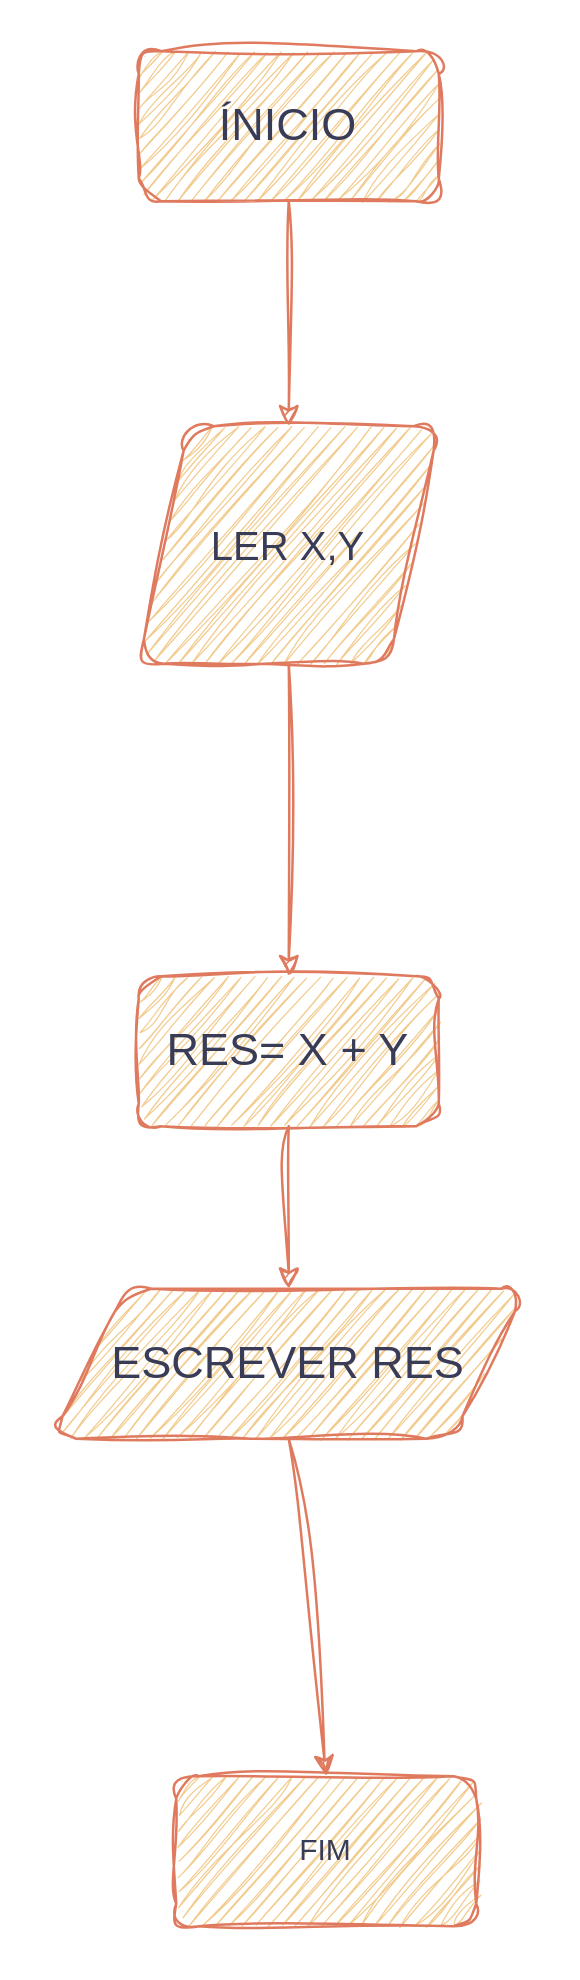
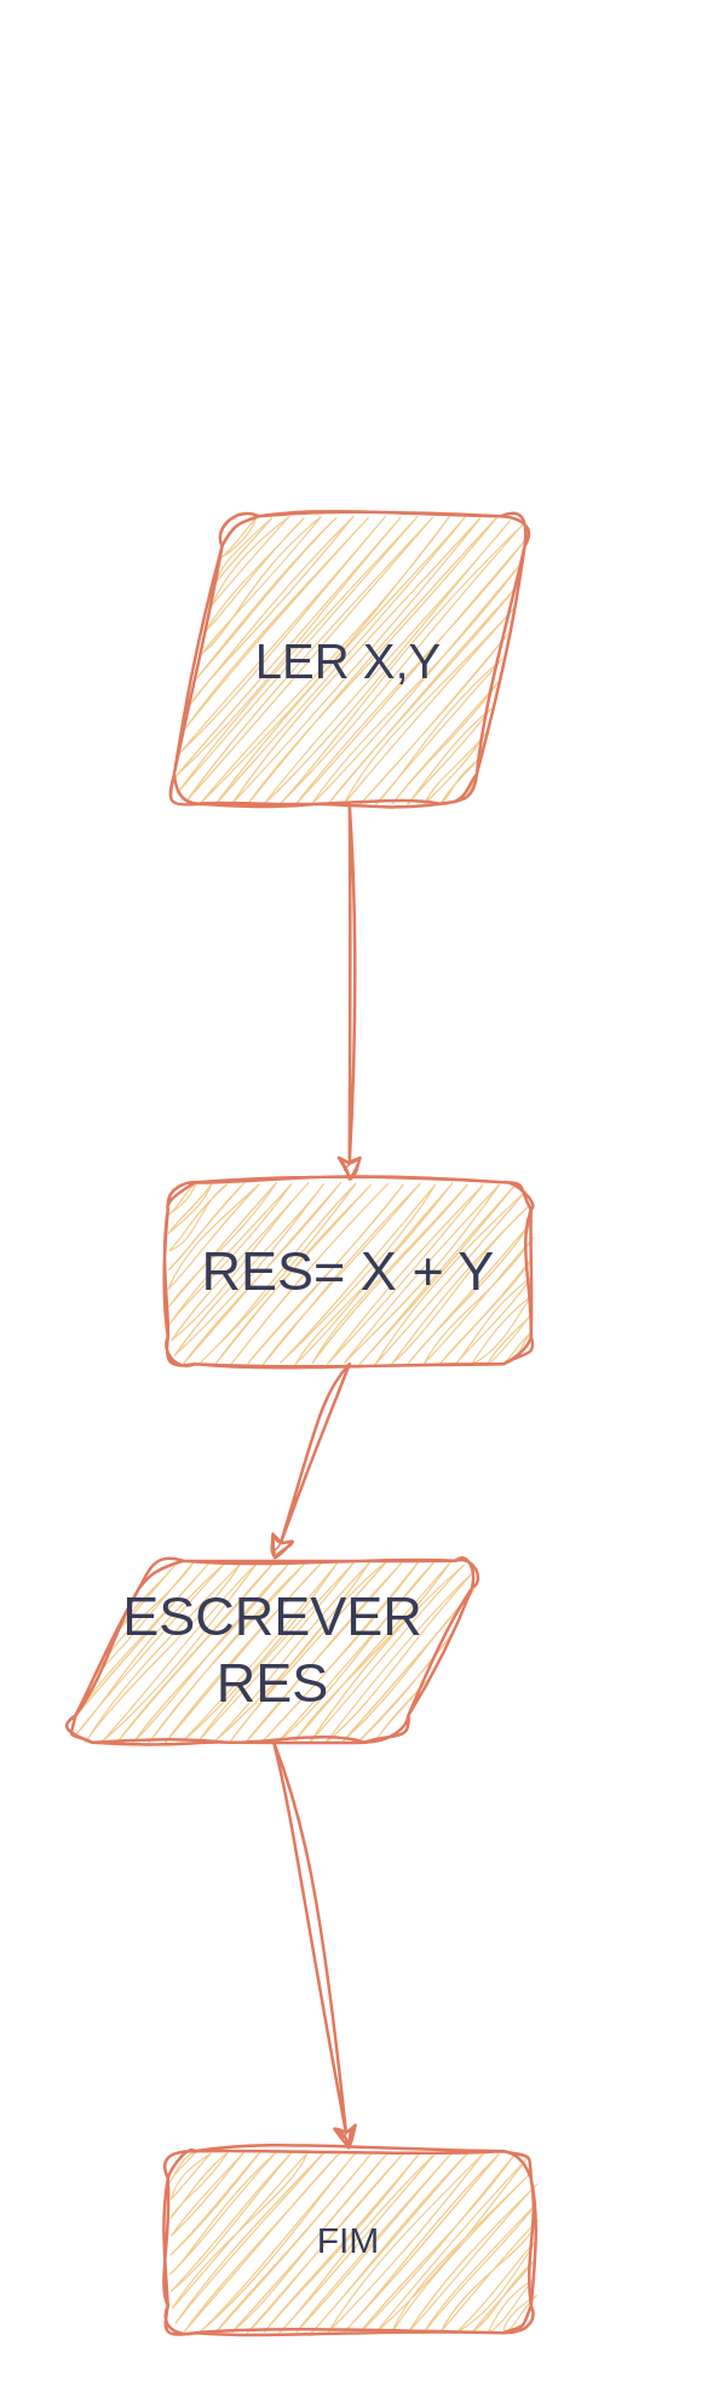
- <mxCell id="2" value="&lt;span style=&quot;font-size: 18px;&quot;&gt;ÍNICIO&lt;/span&gt;" style="rounded=1;whiteSpace=wrap;html=1;sketch=1;curveFitting=1;jiggle=2;labelBackgroundColor=none;fillColor=#F2CC8F;strokeColor=#E07A5F;fontColor=#393C56;" vertex="1" parent="1"><mxGeometry x="55" y="20" width="120" height="60" as="geometry" /></mxCell>
- <mxCell id="3" value="" style="endArrow=classic;html=1;rounded=1;exitX=0.5;exitY=1;exitDx=0;exitDy=0;entryX=0.5;entryY=0;entryDx=0;entryDy=0;sketch=1;curveFitting=1;jiggle=2;labelBackgroundColor=none;strokeColor=#E07A5F;fontColor=default;" edge="1" parent="1" source="2" target="4"><mxGeometry width="50" height="50" relative="1" as="geometry"><mxPoint x="95" y="150" as="sourcePoint" /><mxPoint x="115" y="170" as="targetPoint" /></mxGeometry></mxCell>
- <mxCell id="8" value="&lt;font style=&quot;font-size: 18px;&quot;&gt;ESCREVER RES&lt;/font&gt;" style="shape=parallelogram;perimeter=parallelogramPerimeter;whiteSpace=wrap;html=1;fixedSize=1;size=30;rounded=1;sketch=1;curveFitting=1;jiggle=2;labelBackgroundColor=none;fillColor=#F2CC8F;strokeColor=#E07A5F;fontColor=#393C56;" vertex="1" parent="1"><mxGeometry x="20" y="515" width="190" height="60" as="geometry" /></mxCell>
+ <mxCell id="8" value="&lt;font style=&quot;font-size: 18px;&quot;&gt;ESCREVER RES&lt;/font&gt;" style="shape=parallelogram;perimeter=parallelogramPerimeter;whiteSpace=wrap;html=1;fixedSize=1;size=30;rounded=1;sketch=1;curveFitting=1;jiggle=2;labelBackgroundColor=none;fillColor=#F2CC8F;strokeColor=#E07A5F;fontColor=#393C56;" vertex="1" parent="1"><mxGeometry x="20" y="515" width="140" height="60" as="geometry" /></mxCell>
- <mxCell id="9" value="FIM" style="rounded=1;whiteSpace=wrap;html=1;sketch=1;curveFitting=1;jiggle=2;labelBackgroundColor=none;fillColor=#F2CC8F;strokeColor=#E07A5F;fontColor=#393C56;" vertex="1" parent="1"><mxGeometry x="70" y="710" width="120" height="60" as="geometry" /></mxCell>
+ <mxCell id="9" value="FIM" style="rounded=1;whiteSpace=wrap;html=1;sketch=1;curveFitting=1;jiggle=2;labelBackgroundColor=none;fillColor=#F2CC8F;strokeColor=#E07A5F;fontColor=#393C56;" vertex="1" parent="1"><mxGeometry x="55" y="710" width="120" height="60" as="geometry" /></mxCell>
